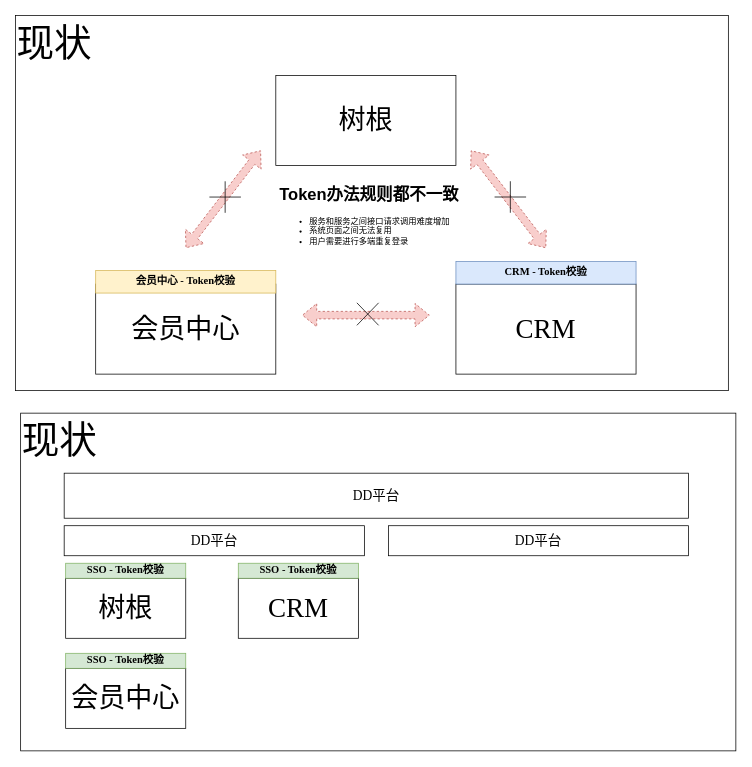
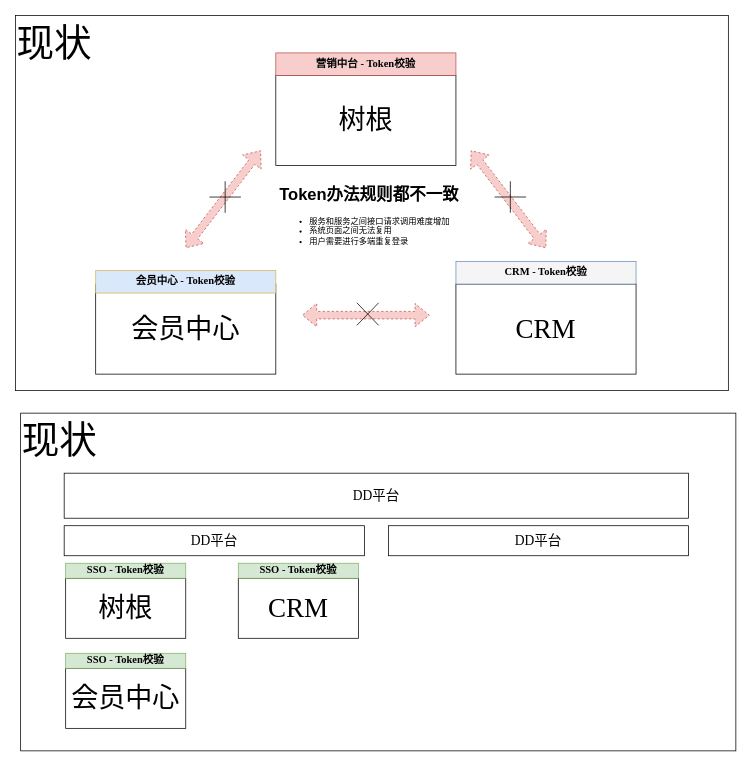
+ <mxCell id="11" value="&lt;font style=&quot;font-size: 14px;&quot;&gt;&lt;b&gt;营销中台 - Token校验&lt;/b&gt;&lt;/font&gt;" style="rounded=0;whiteSpace=wrap;html=1;hachureGap=4;fontFamily=Architects Daughter;fontSource=https%3A%2F%2Ffonts.googleapis.com%2Fcss%3Ffamily%3DArchitects%2BDaughter;fillColor=#f8cecc;strokeColor=#b85450;" vertex="1" parent="9"><mxGeometry width="240" height="30" as="geometry" /></mxCell>
- <mxCell id="8" value="&lt;b&gt;&lt;font style=&quot;font-size: 14px;&quot;&gt;CRM - Token校验&lt;/font&gt;&lt;/b&gt;" style="rounded=0;whiteSpace=wrap;html=1;hachureGap=4;fontFamily=Architects Daughter;fontSource=https%3A%2F%2Ffonts.googleapis.com%2Fcss%3Ffamily%3DArchitects%2BDaughter;fillColor=#dae8fc;strokeColor=#6c8ebf;" vertex="1" parent="6"><mxGeometry width="240" height="30" as="geometry" /></mxCell>
+ <mxCell id="8" value="&lt;b&gt;&lt;font style=&quot;font-size: 14px;&quot;&gt;CRM - Token校验&lt;/font&gt;&lt;/b&gt;" style="rounded=0;whiteSpace=wrap;html=1;hachureGap=4;fontFamily=Architects Daughter;fontSource=https%3A%2F%2Ffonts.googleapis.com%2Fcss%3Ffamily%3DArchitects%2BDaughter;fillColor=#f5f5f5;strokeColor=#6c8ebf;" vertex="1" parent="6"><mxGeometry width="240" height="30" as="geometry" /></mxCell>
- <mxCell id="5" value="&lt;font style=&quot;font-size: 14px;&quot;&gt;&lt;b&gt;会员中心 - Token校验&lt;/b&gt;&lt;/font&gt;" style="rounded=0;whiteSpace=wrap;html=1;hachureGap=4;fontFamily=Architects Daughter;fontSource=https%3A%2F%2Ffonts.googleapis.com%2Fcss%3Ffamily%3DArchitects%2BDaughter;fillColor=#fff2cc;strokeColor=#d6b656;" vertex="1" parent="3"><mxGeometry y="12" width="240" height="30" as="geometry" /></mxCell>
+ <mxCell id="5" value="&lt;font style=&quot;font-size: 14px;&quot;&gt;&lt;b&gt;会员中心 - Token校验&lt;/b&gt;&lt;/font&gt;" style="rounded=0;whiteSpace=wrap;html=1;hachureGap=4;fontFamily=Architects Daughter;fontSource=https%3A%2F%2Ffonts.googleapis.com%2Fcss%3Ffamily%3DArchitects%2BDaughter;fillColor=#dae8fc;strokeColor=#d6b656;" vertex="1" parent="3"><mxGeometry y="12" width="240" height="30" as="geometry" /></mxCell>
